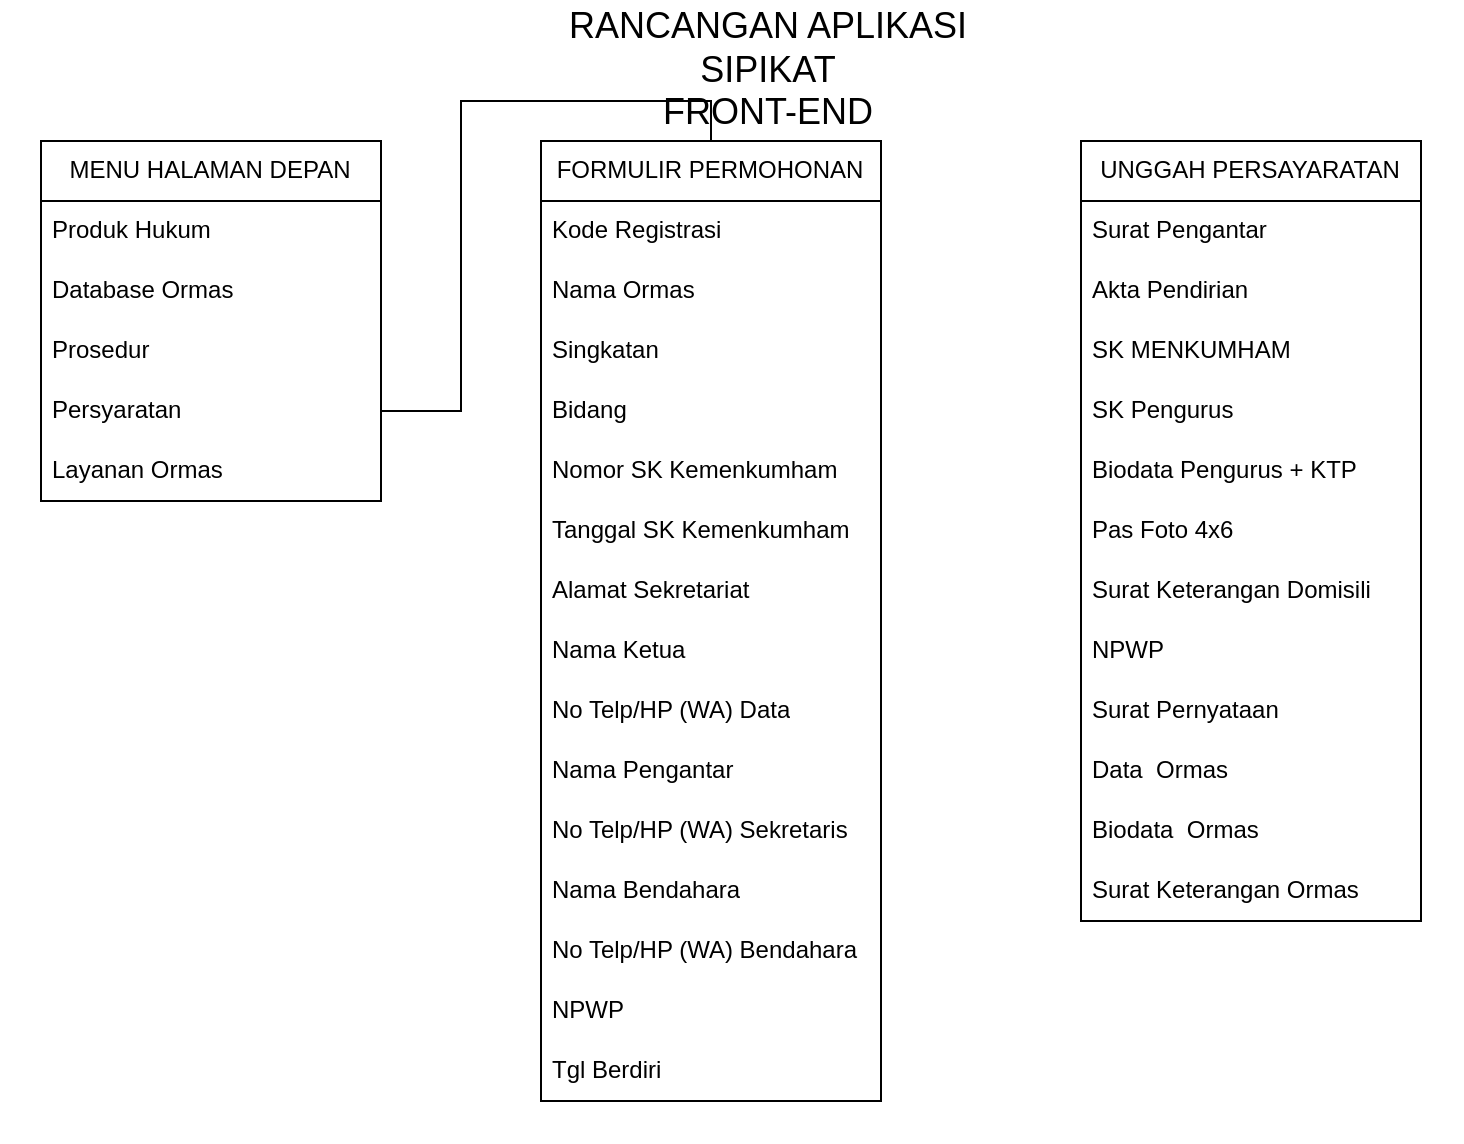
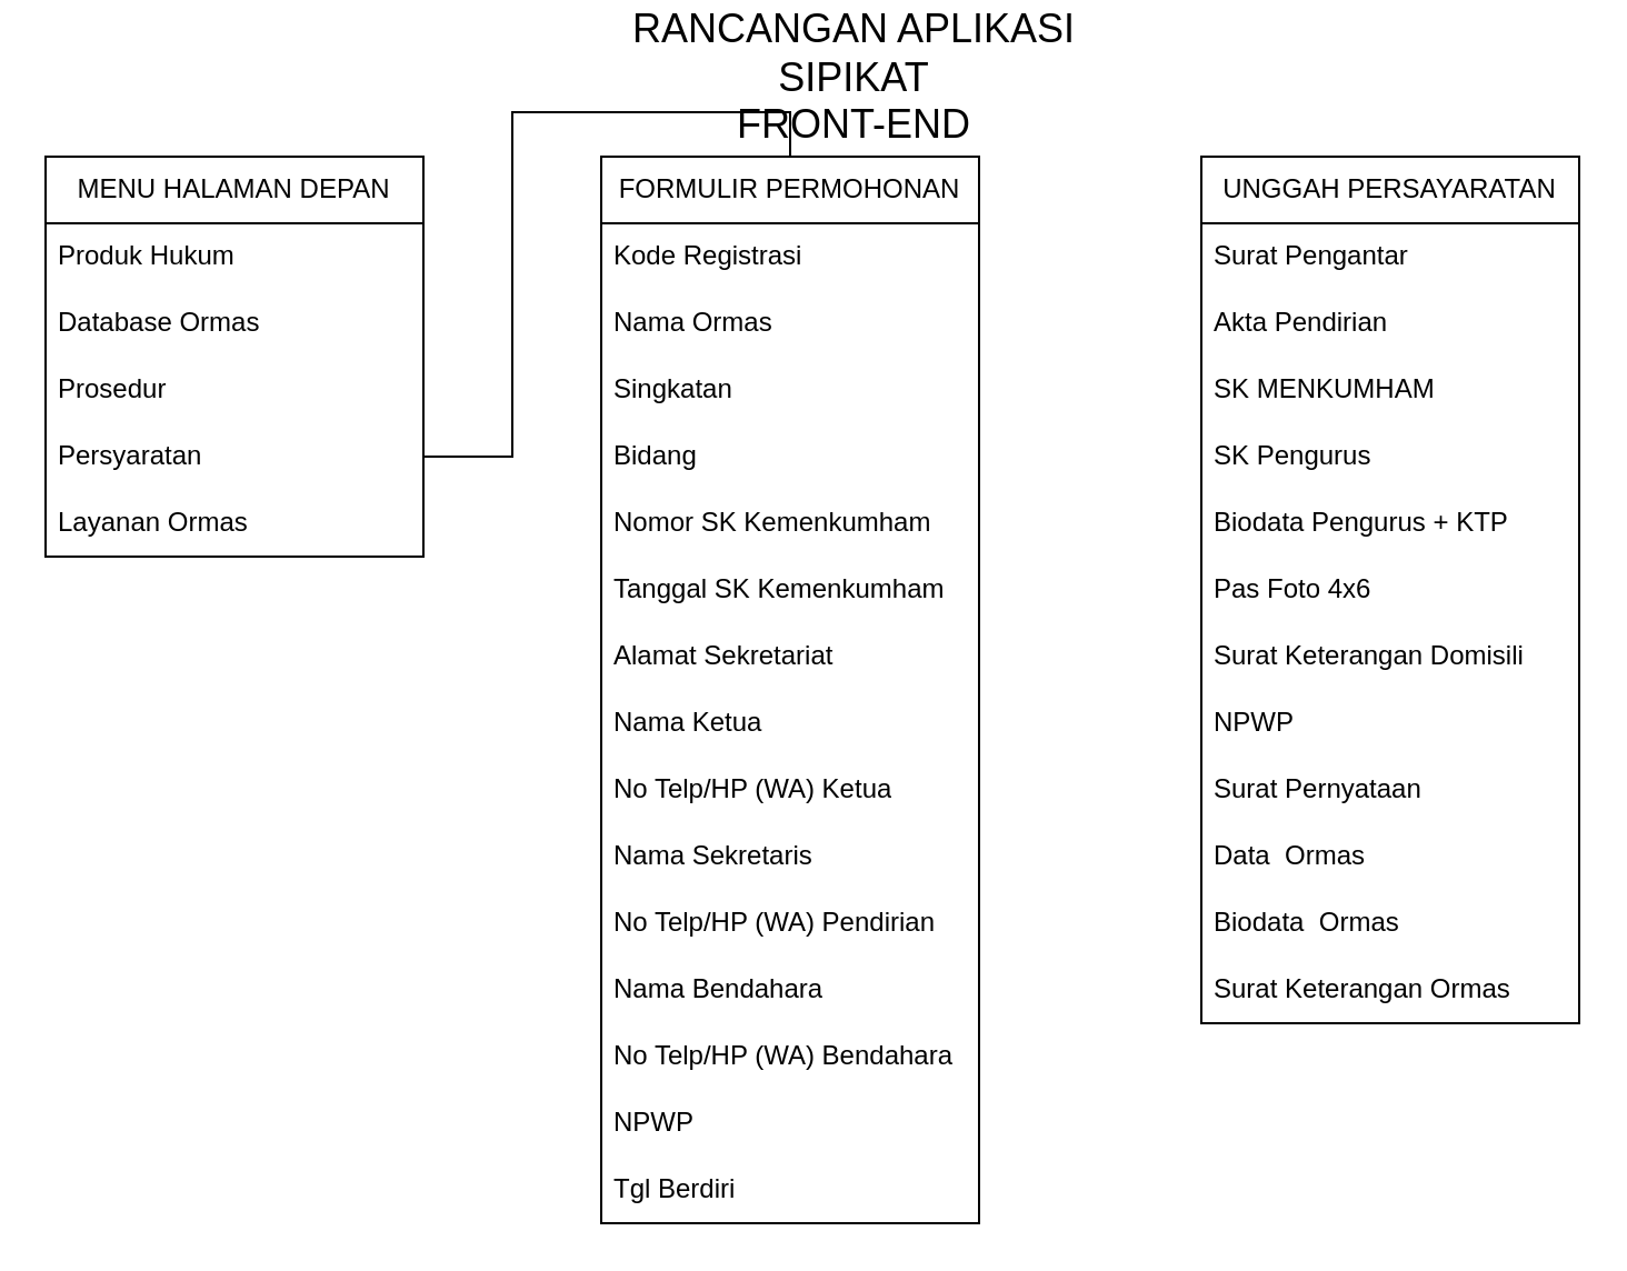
- <mxCell id="18" value="&lt;div&gt;No Telp/HP (WA) Data&lt;/div&gt;" style="text;strokeColor=none;fillColor=none;align=left;verticalAlign=middle;spacingLeft=4;spacingRight=4;overflow=hidden;points=[[0,0.5],[1,0.5]];portConstraint=eastwest;rotatable=0;whiteSpace=wrap;html=1;" parent="9" vertex="1"><mxGeometry y="270" width="170" height="30" as="geometry" /></mxCell>
+ <mxCell id="18" value="&lt;div&gt;No Telp/HP (WA) Ketua&lt;/div&gt;" style="text;strokeColor=none;fillColor=none;align=left;verticalAlign=middle;spacingLeft=4;spacingRight=4;overflow=hidden;points=[[0,0.5],[1,0.5]];portConstraint=eastwest;rotatable=0;whiteSpace=wrap;html=1;" parent="9" vertex="1"><mxGeometry y="270" width="170" height="30" as="geometry" /></mxCell>
- <mxCell id="19" value="Nama Pengantar" style="text;strokeColor=none;fillColor=none;align=left;verticalAlign=middle;spacingLeft=4;spacingRight=4;overflow=hidden;points=[[0,0.5],[1,0.5]];portConstraint=eastwest;rotatable=0;whiteSpace=wrap;html=1;" parent="9" vertex="1"><mxGeometry y="300" width="170" height="30" as="geometry" /></mxCell>
+ <mxCell id="19" value="Nama Sekretaris" style="text;strokeColor=none;fillColor=none;align=left;verticalAlign=middle;spacingLeft=4;spacingRight=4;overflow=hidden;points=[[0,0.5],[1,0.5]];portConstraint=eastwest;rotatable=0;whiteSpace=wrap;html=1;" parent="9" vertex="1"><mxGeometry y="300" width="170" height="30" as="geometry" /></mxCell>
- <mxCell id="20" value="No Telp/HP (WA) Sekretaris" style="text;strokeColor=none;fillColor=none;align=left;verticalAlign=middle;spacingLeft=4;spacingRight=4;overflow=hidden;points=[[0,0.5],[1,0.5]];portConstraint=eastwest;rotatable=0;whiteSpace=wrap;html=1;" vertex="1" parent="9"><mxGeometry y="330" width="170" height="30" as="geometry" /></mxCell>
+ <mxCell id="20" value="No Telp/HP (WA) Pendirian" style="text;strokeColor=none;fillColor=none;align=left;verticalAlign=middle;spacingLeft=4;spacingRight=4;overflow=hidden;points=[[0,0.5],[1,0.5]];portConstraint=eastwest;rotatable=0;whiteSpace=wrap;html=1;" vertex="1" parent="9"><mxGeometry y="330" width="170" height="30" as="geometry" /></mxCell>
